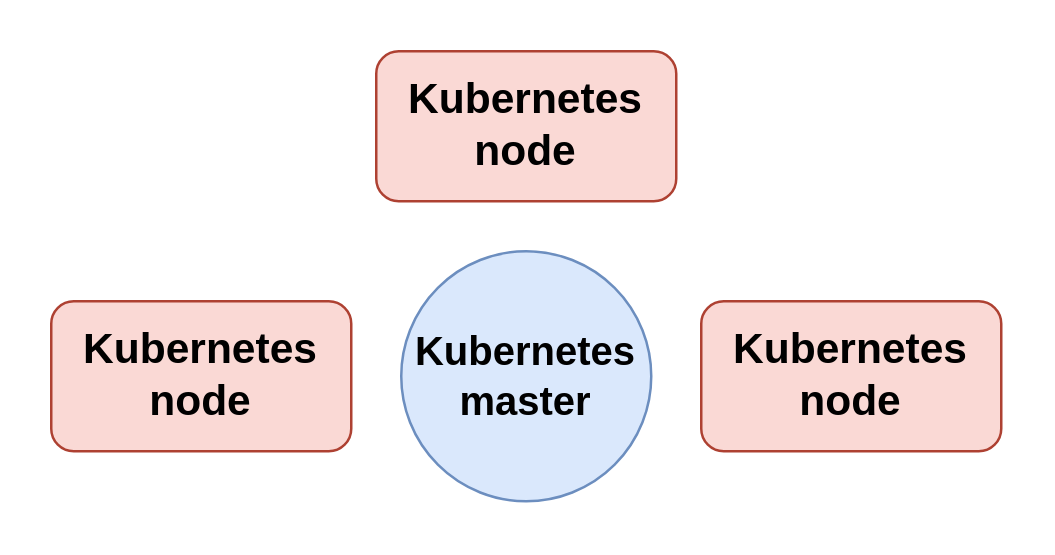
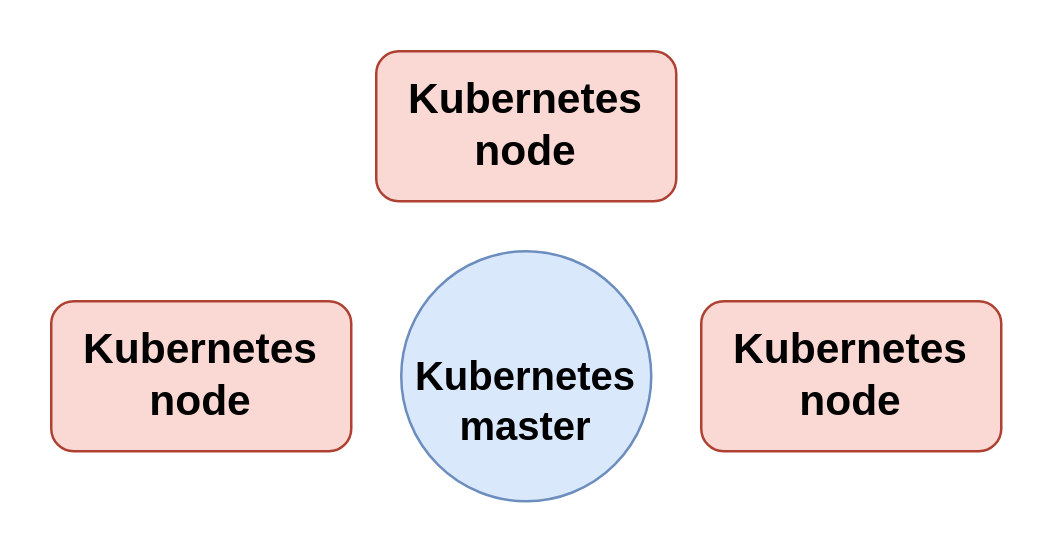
- <mxCell id="3" value="&lt;b&gt;&lt;font style=&quot;font-size: 16px&quot;&gt;Kubernetes master&lt;/font&gt;&lt;/b&gt;" style="text;html=1;strokeColor=none;fillColor=none;align=center;verticalAlign=middle;whiteSpace=wrap;rounded=0;" vertex="1" parent="1"><mxGeometry x="175" y="140" width="70" height="20" as="geometry" /></mxCell>
+ <mxCell id="3" value="&lt;b&gt;&lt;font style=&quot;font-size: 16px&quot;&gt;Kubernetes master&lt;/font&gt;&lt;/b&gt;" style="text;html=1;strokeColor=none;fillColor=none;align=center;verticalAlign=middle;whiteSpace=wrap;rounded=0;" vertex="1" parent="1"><mxGeometry x="175" y="150" width="70" height="20" as="geometry" /></mxCell>
